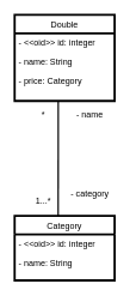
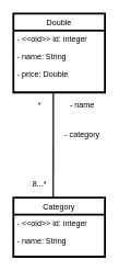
- <mxCell id="5" value="- price: Category" style="text;align=left;verticalAlign=top;spacingLeft=4;spacingRight=4;overflow=hidden;rotatable=0;points=[[0,0.5],[1,0.5]];portConstraint=eastwest;" vertex="1" parent="2"><mxGeometry y="78" width="140" height="42" as="geometry" /></mxCell>
+ <mxCell id="5" value="- price: Double" style="text;align=left;verticalAlign=top;spacingLeft=4;spacingRight=4;overflow=hidden;rotatable=0;points=[[0,0.5],[1,0.5]];portConstraint=eastwest;" vertex="1" parent="2"><mxGeometry y="78" width="140" height="42" as="geometry" /></mxCell>
- <mxCell id="11" value="- category&lt;br&gt;" style="text;html=1;align=center;verticalAlign=middle;resizable=0;points=[];autosize=1;strokeColor=none;" vertex="1" parent="1"><mxGeometry x="90" y="260" width="70" height="20" as="geometry" /></mxCell>
+ <mxCell id="11" value="- category&lt;br&gt;" style="text;html=1;align=center;verticalAlign=middle;resizable=0;points=[];autosize=1;strokeColor=none;" vertex="1" parent="1"><mxGeometry x="90" y="195" width="70" height="20" as="geometry" /></mxCell>
- <mxCell id="13" value="1...*" style="text;html=1;align=center;verticalAlign=middle;resizable=0;points=[];autosize=1;strokeColor=none;" vertex="1" parent="1"><mxGeometry x="40" y="270" width="40" height="20" as="geometry" /></mxCell>
+ <mxCell id="13" value="8...*" style="text;html=1;align=center;verticalAlign=middle;resizable=0;points=[];autosize=1;strokeColor=none;" vertex="1" parent="1"><mxGeometry x="40" y="270" width="40" height="20" as="geometry" /></mxCell>
